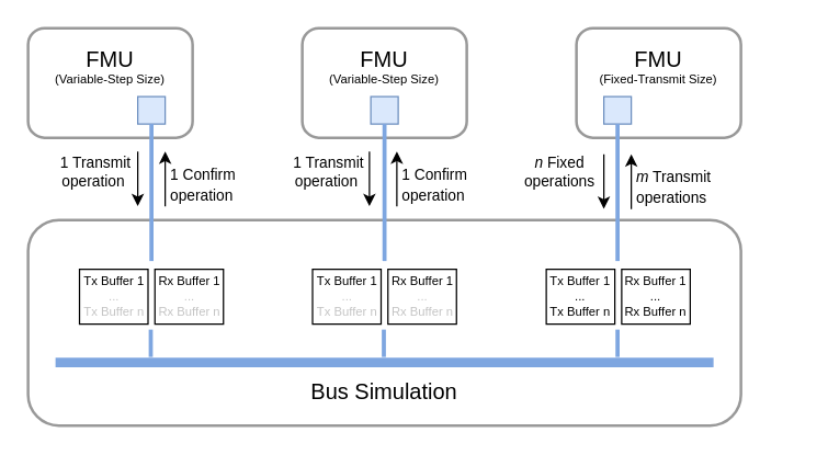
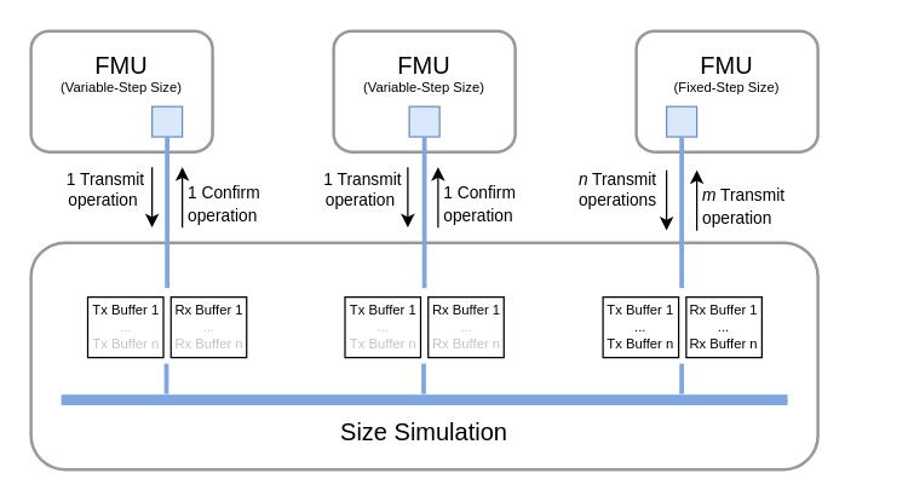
- <mxCell id="24" value="(Fixed-Transmit Size)" style="text;html=1;strokeColor=none;fillColor=none;align=center;verticalAlign=middle;whiteSpace=wrap;rounded=0;fontSize=9;" vertex="1" parent="1"><mxGeometry x="430" y="43" width="100" height="30" as="geometry" /></mxCell>
+ <mxCell id="24" value="(Fixed-Step Size)" style="text;html=1;strokeColor=none;fillColor=none;align=center;verticalAlign=middle;whiteSpace=wrap;rounded=0;fontSize=9;" vertex="1" parent="1"><mxGeometry x="430" y="43" width="100" height="30" as="geometry" /></mxCell>
- <mxCell id="33" value="&lt;div style=&quot;font-size: 11px;&quot;&gt;&lt;font style=&quot;font-size: 11px;&quot;&gt;&lt;i&gt;n&lt;/i&gt; Fixed&lt;br&gt;operations&lt;/font&gt;&lt;/div&gt;" style="text;html=1;strokeColor=none;fillColor=none;align=center;verticalAlign=middle;whiteSpace=wrap;rounded=0;" vertex="1" parent="1"><mxGeometry x="378" y="110" width="60" height="30" as="geometry" /></mxCell>
+ <mxCell id="33" value="&lt;div style=&quot;font-size: 11px;&quot;&gt;&lt;font style=&quot;font-size: 11px;&quot;&gt;&lt;i&gt;n&lt;/i&gt; Transmit&lt;br&gt;operations&lt;/font&gt;&lt;/div&gt;" style="text;html=1;strokeColor=none;fillColor=none;align=center;verticalAlign=middle;whiteSpace=wrap;rounded=0;" vertex="1" parent="1"><mxGeometry x="378" y="110" width="60" height="30" as="geometry" /></mxCell>
- <mxCell id="34" value="&lt;font style=&quot;font-size: 11px;&quot;&gt;&lt;i&gt;m&lt;/i&gt; Transmit&lt;br&gt;operations&lt;br&gt;&lt;/font&gt;" style="text;html=1;strokeColor=none;fillColor=none;align=left;verticalAlign=middle;whiteSpace=wrap;rounded=0;" vertex="1" parent="1"><mxGeometry x="462" y="121" width="120" height="30" as="geometry" /></mxCell>
+ <mxCell id="34" value="&lt;font style=&quot;font-size: 11px;&quot;&gt;&lt;i&gt;m&lt;/i&gt; Transmit&lt;br&gt;operation&lt;br&gt;&lt;/font&gt;" style="text;html=1;strokeColor=none;fillColor=none;align=left;verticalAlign=middle;whiteSpace=wrap;rounded=0;" vertex="1" parent="1"><mxGeometry x="462" y="121" width="120" height="30" as="geometry" /></mxCell>
- <mxCell id="12" value="&lt;font style=&quot;font-size: 16px;&quot;&gt;Bus Simulation&lt;/font&gt;" style="text;html=1;strokeColor=none;fillColor=none;align=center;verticalAlign=middle;whiteSpace=wrap;rounded=0;movable=1;resizable=1;rotatable=1;deletable=1;editable=1;connectable=1;" parent="1" vertex="1"><mxGeometry x="40" y="270" width="480" height="30" as="geometry" /></mxCell>
+ <mxCell id="12" value="&lt;font style=&quot;font-size: 16px;&quot;&gt;Size Simulation&lt;/font&gt;" style="text;html=1;strokeColor=none;fillColor=none;align=center;verticalAlign=middle;whiteSpace=wrap;rounded=0;movable=1;resizable=1;rotatable=1;deletable=1;editable=1;connectable=1;" parent="1" vertex="1"><mxGeometry x="40" y="270" width="480" height="30" as="geometry" /></mxCell>
